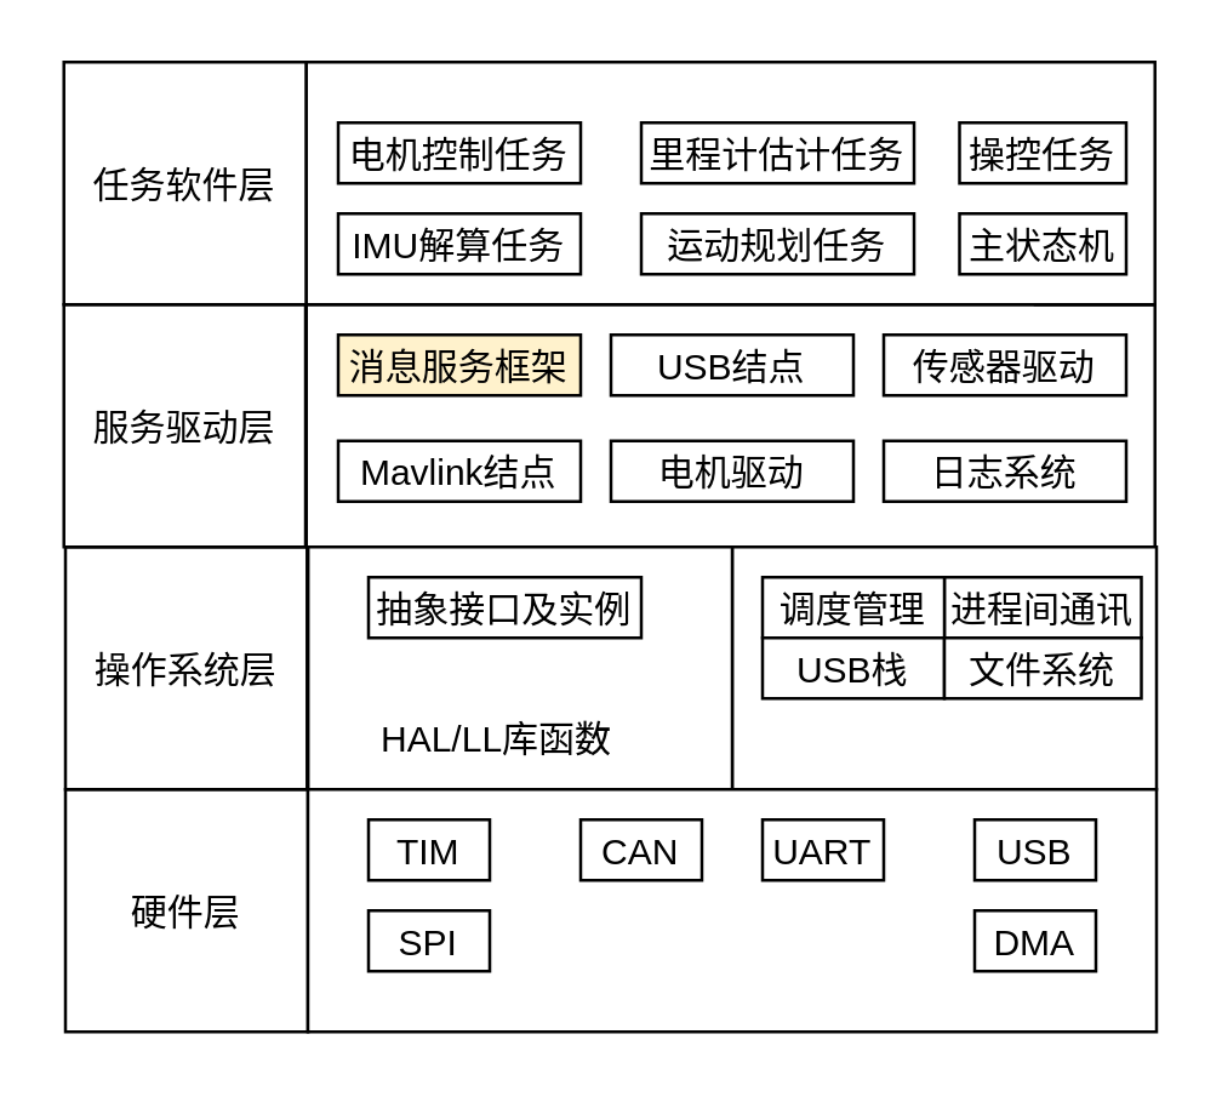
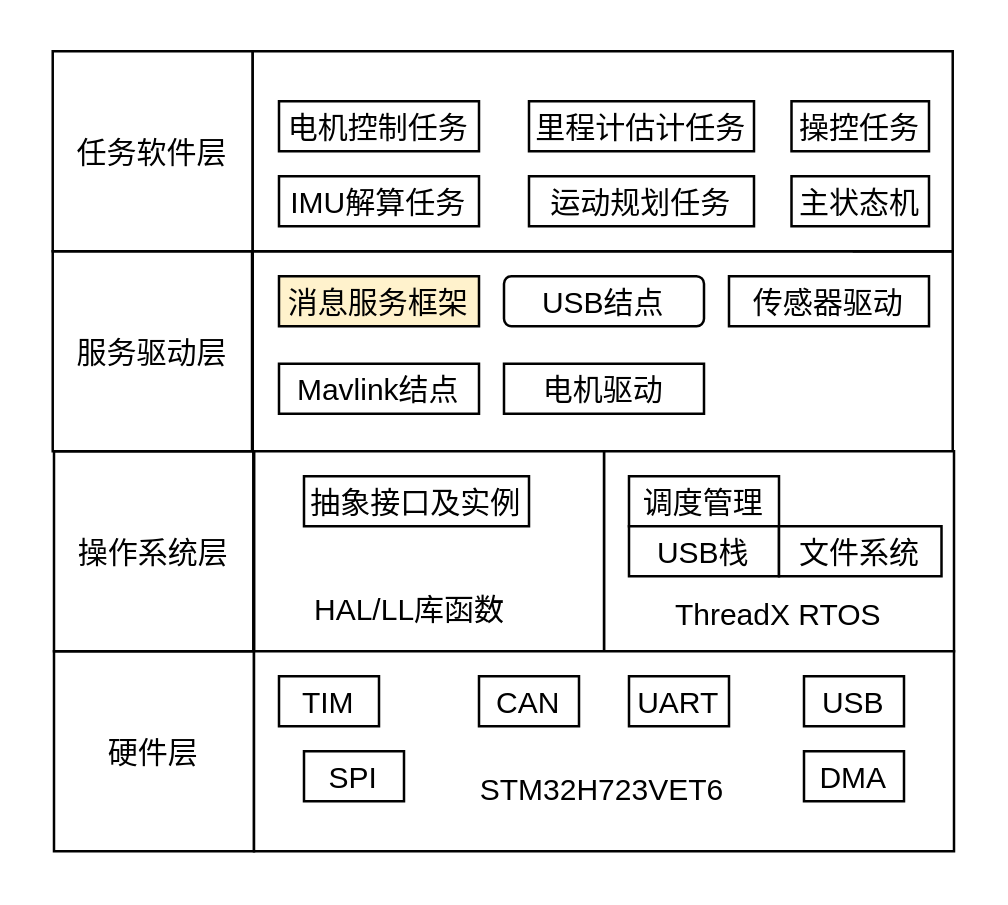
- <mxCell id="28" value="USB结点" style="rounded=0;" parent="1" vertex="1"><mxGeometry x="201" y="110" width="80" height="20" as="geometry" /></mxCell>
+ <mxCell id="28" value="USB结点" style="rounded=1;" parent="1" vertex="1"><mxGeometry x="201" y="110" width="80" height="20" as="geometry" /></mxCell>
- <mxCell id="37" value="日志系统" style="rounded=0;" parent="1" vertex="1"><mxGeometry x="291" y="145" width="80" height="20" as="geometry" /></mxCell>
- <mxCell id="22" value="进程间通讯" style="rounded=0;" parent="1" vertex="1"><mxGeometry x="311" y="190" width="65" height="20" as="geometry" /></mxCell>
+ <mxCell id="19" value="ThreadX RTOS" style="text;strokeColor=none;fillColor=none;align=center;verticalAlign=middle;rounded=0;" parent="1" vertex="1"><mxGeometry x="266" y="230" width="90" height="30" as="geometry" /></mxCell>
- <mxCell id="10" value="TIM" style="rounded=0;" parent="1" vertex="1"><mxGeometry x="121" y="270" width="40" height="20" as="geometry" /></mxCell>
+ <mxCell id="10" value="TIM" style="rounded=0;" parent="1" vertex="1"><mxGeometry x="111" y="270" width="40" height="20" as="geometry" /></mxCell>
+ <mxCell id="21" value="STM32H723VET6" style="text;strokeColor=none;fillColor=none;align=center;verticalAlign=middle;rounded=0;" parent="1" vertex="1"><mxGeometry x="190.49" y="300" width="100" height="30" as="geometry" /></mxCell>
